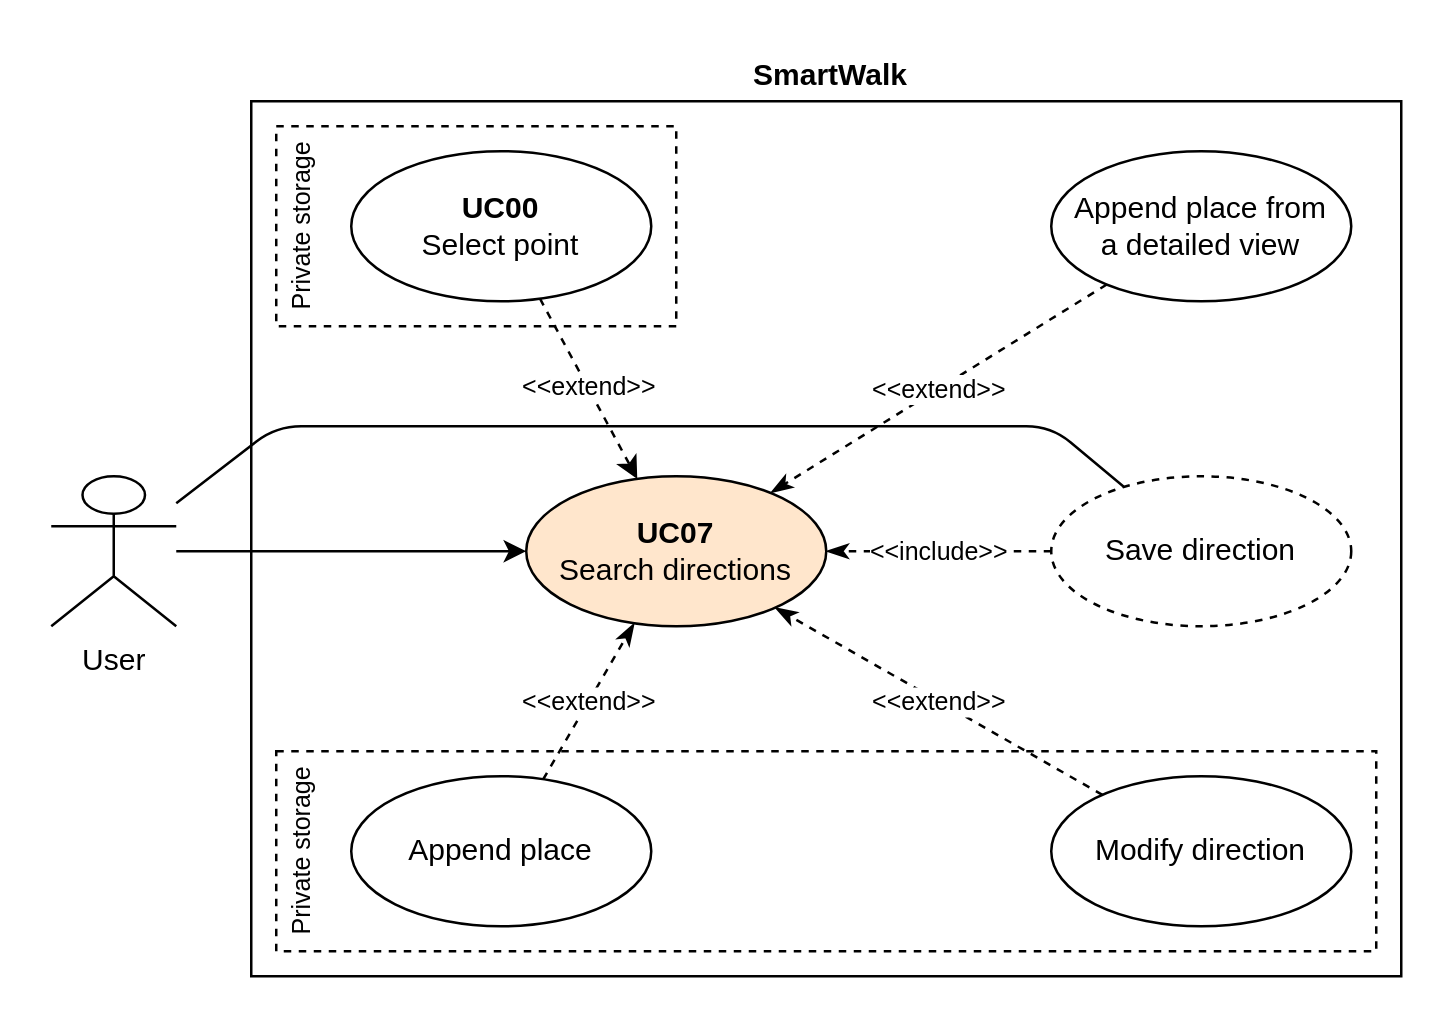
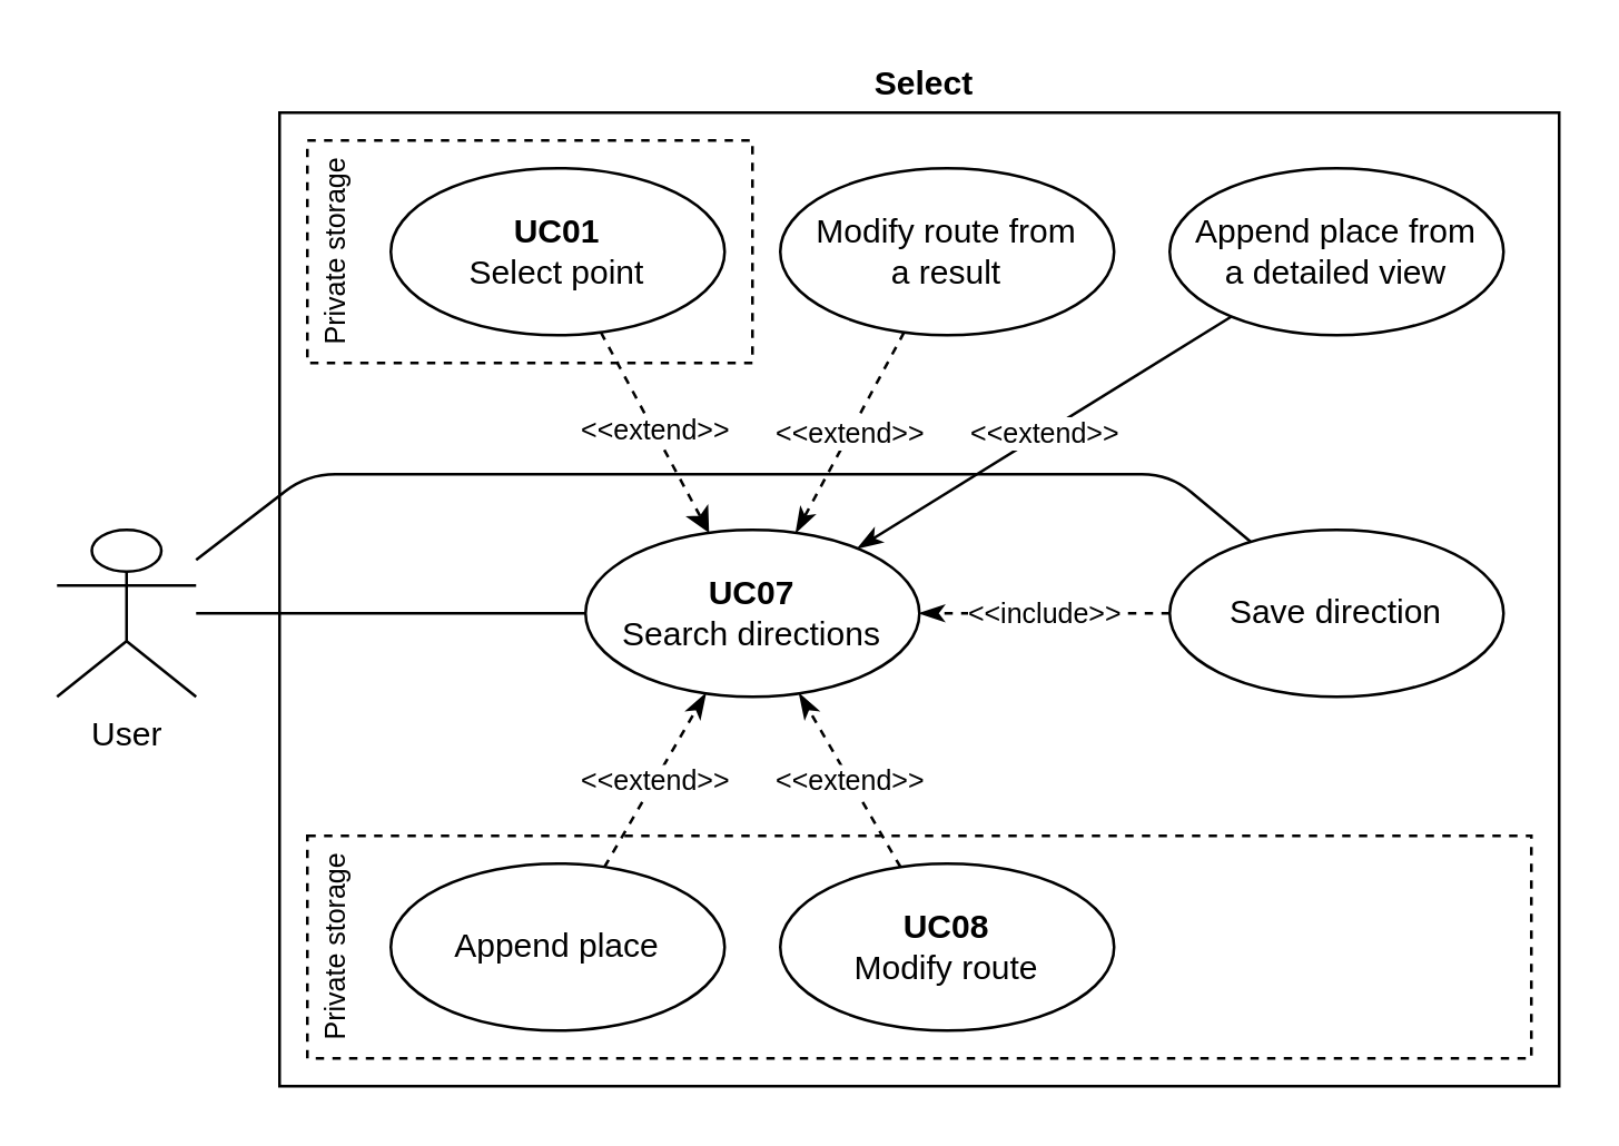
- <mxCell id="15" value="SmartWalk" style="rounded=0;whiteSpace=wrap;html=1;fillColor=none;strokeColor=none;spacing=0;spacingRight=0;align=center;fontStyle=1;spacingLeft=4;" parent="1" vertex="1"><mxGeometry x="100" y="20" width="460" height="20" as="geometry" /></mxCell>
+ <mxCell id="15" value="Select" style="rounded=0;whiteSpace=wrap;html=1;fillColor=none;strokeColor=none;spacing=0;spacingRight=0;align=center;fontStyle=1;spacingLeft=4;" parent="1" vertex="1"><mxGeometry x="100" y="20" width="460" height="20" as="geometry" /></mxCell>
- <mxCell id="12" value="&lt;b&gt;UC00&lt;br&gt;&lt;/b&gt;Select point" style="ellipse;whiteSpace=wrap;html=1;strokeWidth=1;" parent="1" vertex="1"><mxGeometry x="140" y="60" width="120" height="60" as="geometry" /></mxCell>
+ <mxCell id="12" value="&lt;b&gt;UC01&lt;br&gt;&lt;/b&gt;Select point" style="ellipse;whiteSpace=wrap;html=1;strokeWidth=1;" parent="1" vertex="1"><mxGeometry x="140" y="60" width="120" height="60" as="geometry" /></mxCell>
+ <mxCell id="10" value="Modify route from&lt;br&gt;a result" style="ellipse;whiteSpace=wrap;html=1;strokeWidth=1;" parent="1" vertex="1"><mxGeometry x="280" y="60" width="120" height="60" as="geometry" /></mxCell>
- <mxCell id="9" value="&amp;lt;&amp;lt;extend&amp;gt;&amp;gt;" style="endArrow=classicThin;html=1;rounded=0;fontSize=10;dashed=1;endFill=1;" parent="1" source="8" target="6" edge="1"><mxGeometry x="-0.002" width="50" height="50" relative="1" as="geometry"><mxPoint x="490" y="310" as="sourcePoint" /><mxPoint x="490" y="210" as="targetPoint" /><mxPoint as="offset" /></mxGeometry></mxCell>
+ <mxCell id="9" value="&amp;lt;&amp;lt;extend&amp;gt;&amp;gt;" style="endArrow=classicThin;html=1;rounded=0;fontSize=10;dashed=0;endFill=1;" parent="1" source="8" target="6" edge="1"><mxGeometry x="-0.002" width="50" height="50" relative="1" as="geometry"><mxPoint x="490" y="310" as="sourcePoint" /><mxPoint x="490" y="210" as="targetPoint" /><mxPoint as="offset" /></mxGeometry></mxCell>
+ <mxCell id="11" value="&amp;lt;&amp;lt;extend&amp;gt;&amp;gt;" style="endArrow=classicThin;html=1;rounded=0;fontSize=10;dashed=1;endFill=1;" parent="1" source="10" target="6" edge="1"><mxGeometry width="50" height="50" relative="1" as="geometry"><mxPoint x="404" y="96" as="sourcePoint" /><mxPoint x="473" y="172" as="targetPoint" /><mxPoint as="offset" /></mxGeometry></mxCell>
- <mxCell id="14" value="" style="endArrow=classic;html=1;rounded=1;" parent="1" source="13" target="6" edge="1"><mxGeometry width="50" height="50" relative="1" as="geometry"><mxPoint x="380" y="300" as="sourcePoint" /><mxPoint x="430" y="250" as="targetPoint" /></mxGeometry></mxCell>
+ <mxCell id="14" value="" style="endArrow=none;html=1;rounded=1;" parent="1" source="13" target="6" edge="1"><mxGeometry width="50" height="50" relative="1" as="geometry"><mxPoint x="380" y="300" as="sourcePoint" /><mxPoint x="430" y="250" as="targetPoint" /></mxGeometry></mxCell>
- <mxCell id="6" value="&lt;b&gt;UC07&lt;br&gt;&lt;/b&gt;Search directions" style="ellipse;whiteSpace=wrap;html=1;strokeWidth=1;fillColor=#ffe6cc;" parent="1" vertex="1"><mxGeometry x="210" y="190" width="120" height="60" as="geometry" /></mxCell>
+ <mxCell id="6" value="&lt;b&gt;UC07&lt;br&gt;&lt;/b&gt;Search directions" style="ellipse;whiteSpace=wrap;html=1;strokeWidth=1;" parent="1" vertex="1"><mxGeometry x="210" y="190" width="120" height="60" as="geometry" /></mxCell>
- <mxCell id="23" value="Save direction" style="ellipse;whiteSpace=wrap;html=1;strokeWidth=1;dashed=1;" parent="1" vertex="1"><mxGeometry x="420" y="190" width="120" height="60" as="geometry" /></mxCell>
+ <mxCell id="23" value="Save direction" style="ellipse;whiteSpace=wrap;html=1;strokeWidth=1;" parent="1" vertex="1"><mxGeometry x="420" y="190" width="120" height="60" as="geometry" /></mxCell>
+ <mxCell id="20" value="&amp;lt;&amp;lt;extend&amp;gt;&amp;gt;" style="endArrow=classicThin;html=1;rounded=0;fontSize=10;dashed=1;endFill=1;" parent="1" source="19" target="6" edge="1"><mxGeometry x="-0.002" width="50" height="50" relative="1" as="geometry"><mxPoint x="205" y="306" as="sourcePoint" /><mxPoint x="295" y="244" as="targetPoint" /><mxPoint as="offset" /></mxGeometry></mxCell>
- <mxCell id="17" value="&amp;lt;&amp;lt;extend&amp;gt;&amp;gt;" style="endArrow=classicThin;html=1;rounded=0;fontSize=10;dashed=1;endFill=1;" parent="1" source="16" target="6" edge="1"><mxGeometry x="-0.002" width="50" height="50" relative="1" as="geometry"><mxPoint x="216" y="144" as="sourcePoint" /><mxPoint x="294" y="196" as="targetPoint" /><mxPoint as="offset" /></mxGeometry></mxCell>
+ <mxCell id="19" value="&lt;b&gt;UC08&lt;/b&gt;&lt;br&gt;Modify route" style="ellipse;whiteSpace=wrap;html=1;strokeWidth=1;" parent="1" vertex="1"><mxGeometry x="280" y="310" width="120" height="60" as="geometry" /></mxCell>
- <mxCell id="16" value="Modify direction" style="ellipse;whiteSpace=wrap;html=1;strokeWidth=1;" parent="1" vertex="1"><mxGeometry x="420" y="310" width="120" height="60" as="geometry" /></mxCell>
